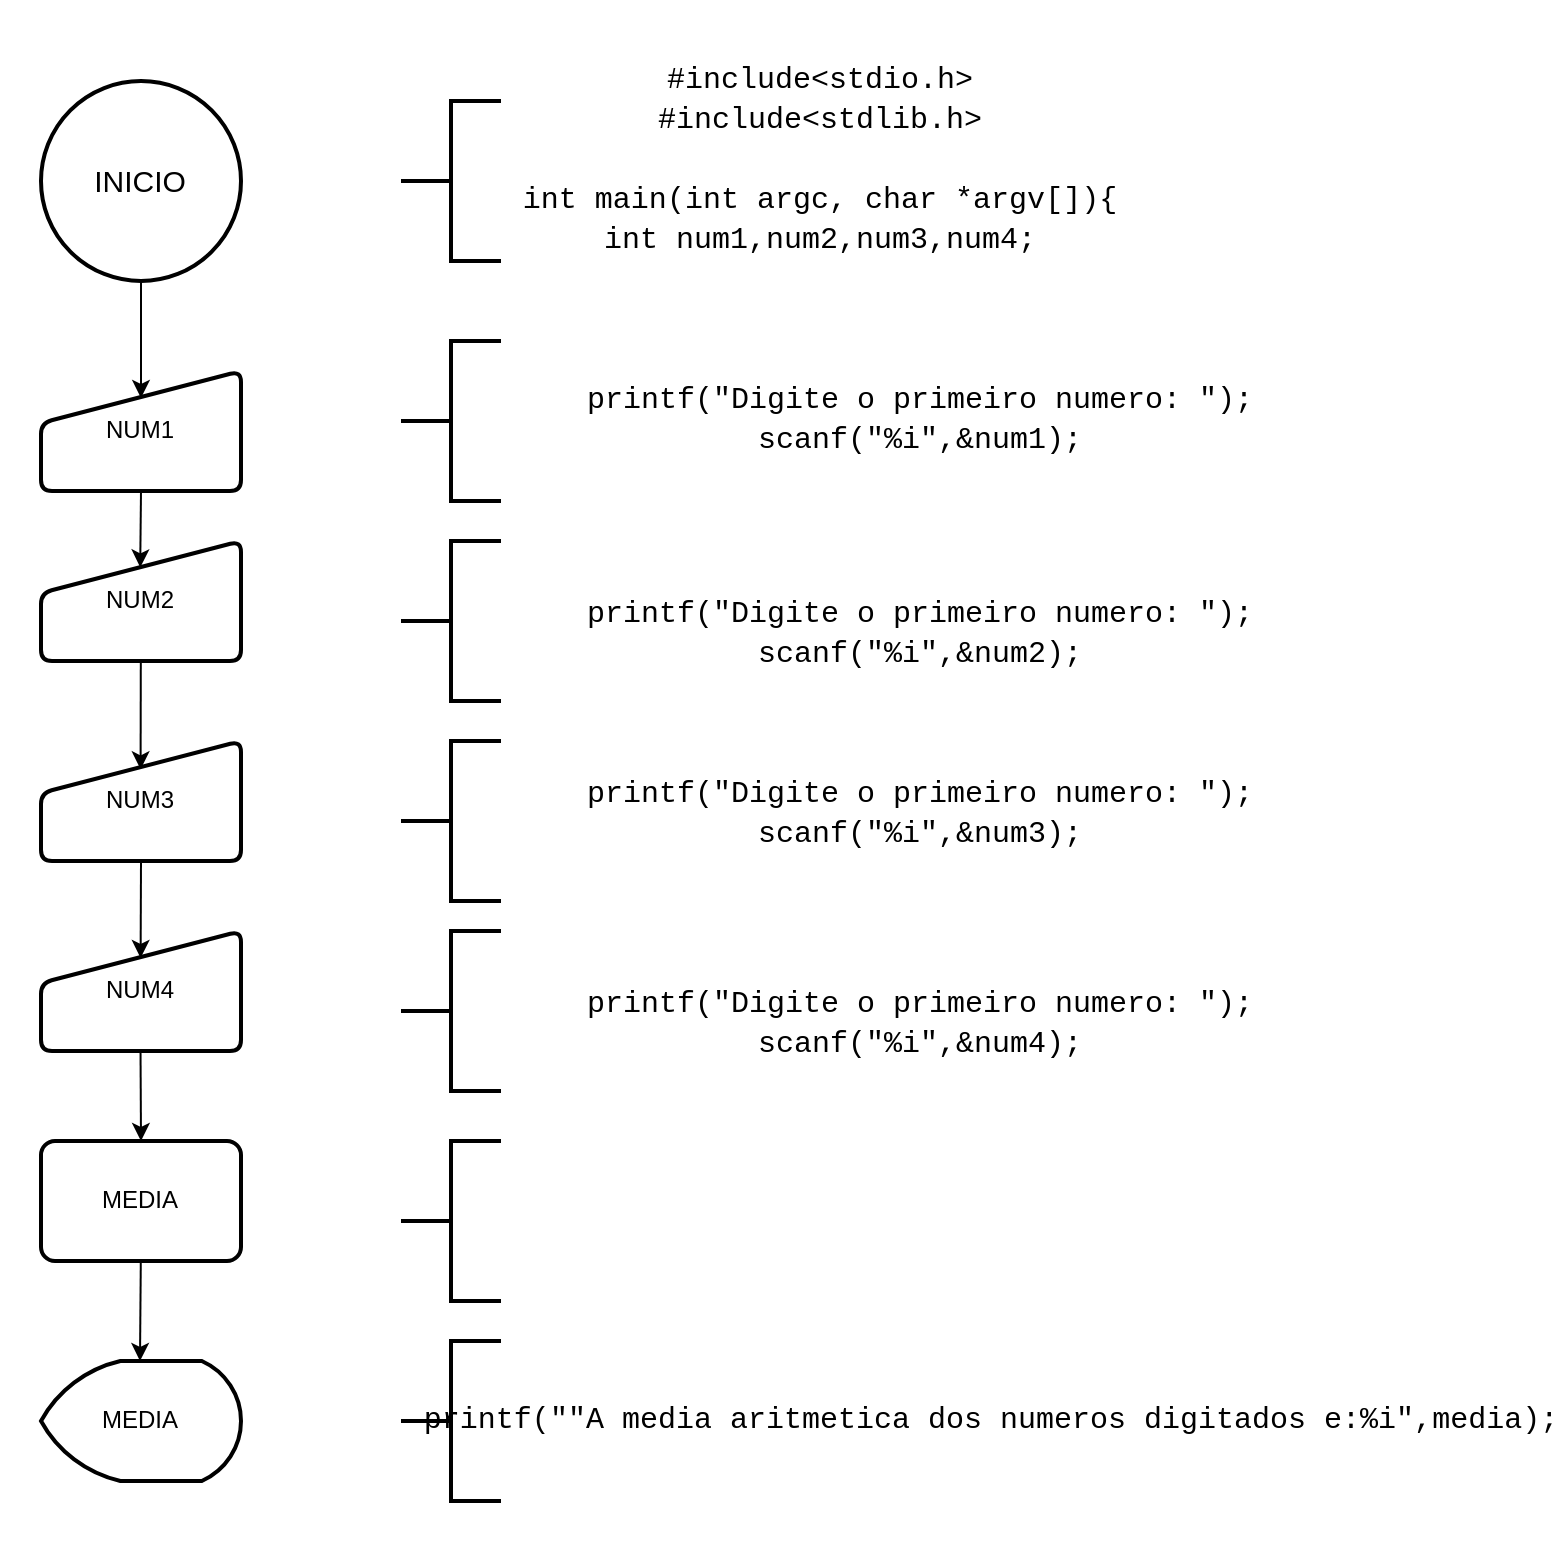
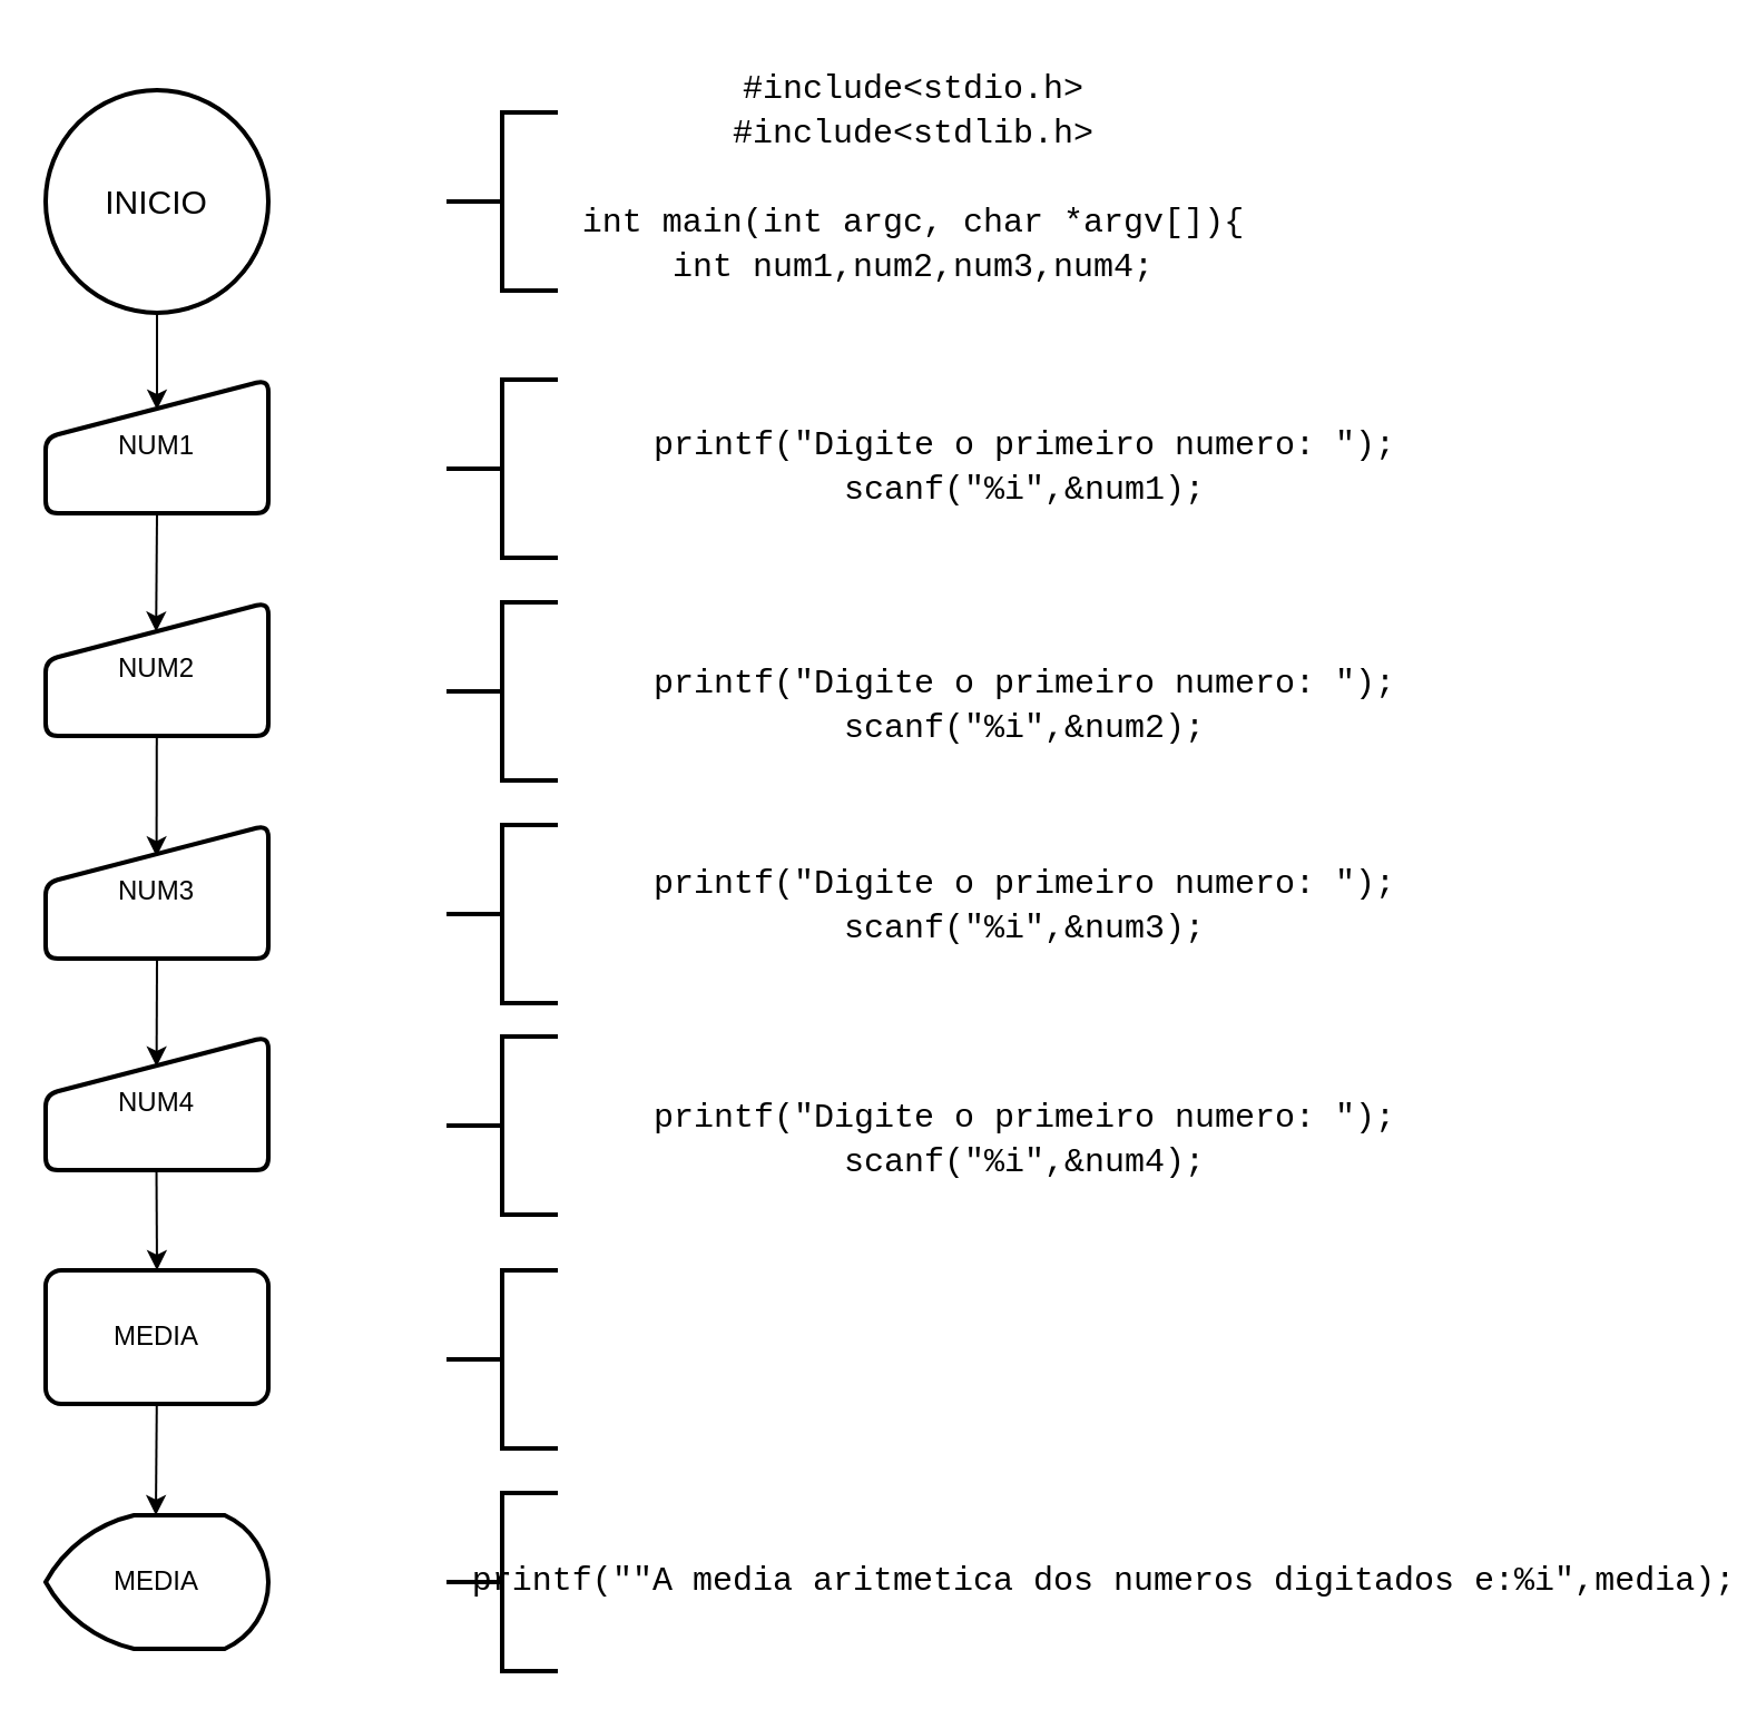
- <mxCell id="2" value="NUM1" style="html=1;strokeWidth=2;shape=manualInput;whiteSpace=wrap;rounded=1;size=26;arcSize=11;verticalAlign=middle;align=center;" parent="1" vertex="1"><mxGeometry x="20" y="185" width="100" height="60" as="geometry" /></mxCell>
+ <mxCell id="2" value="NUM1" style="html=1;strokeWidth=2;shape=manualInput;whiteSpace=wrap;rounded=1;size=26;arcSize=11;verticalAlign=middle;align=center;" parent="1" vertex="1"><mxGeometry x="20" y="170" width="100" height="60" as="geometry" /></mxCell>
